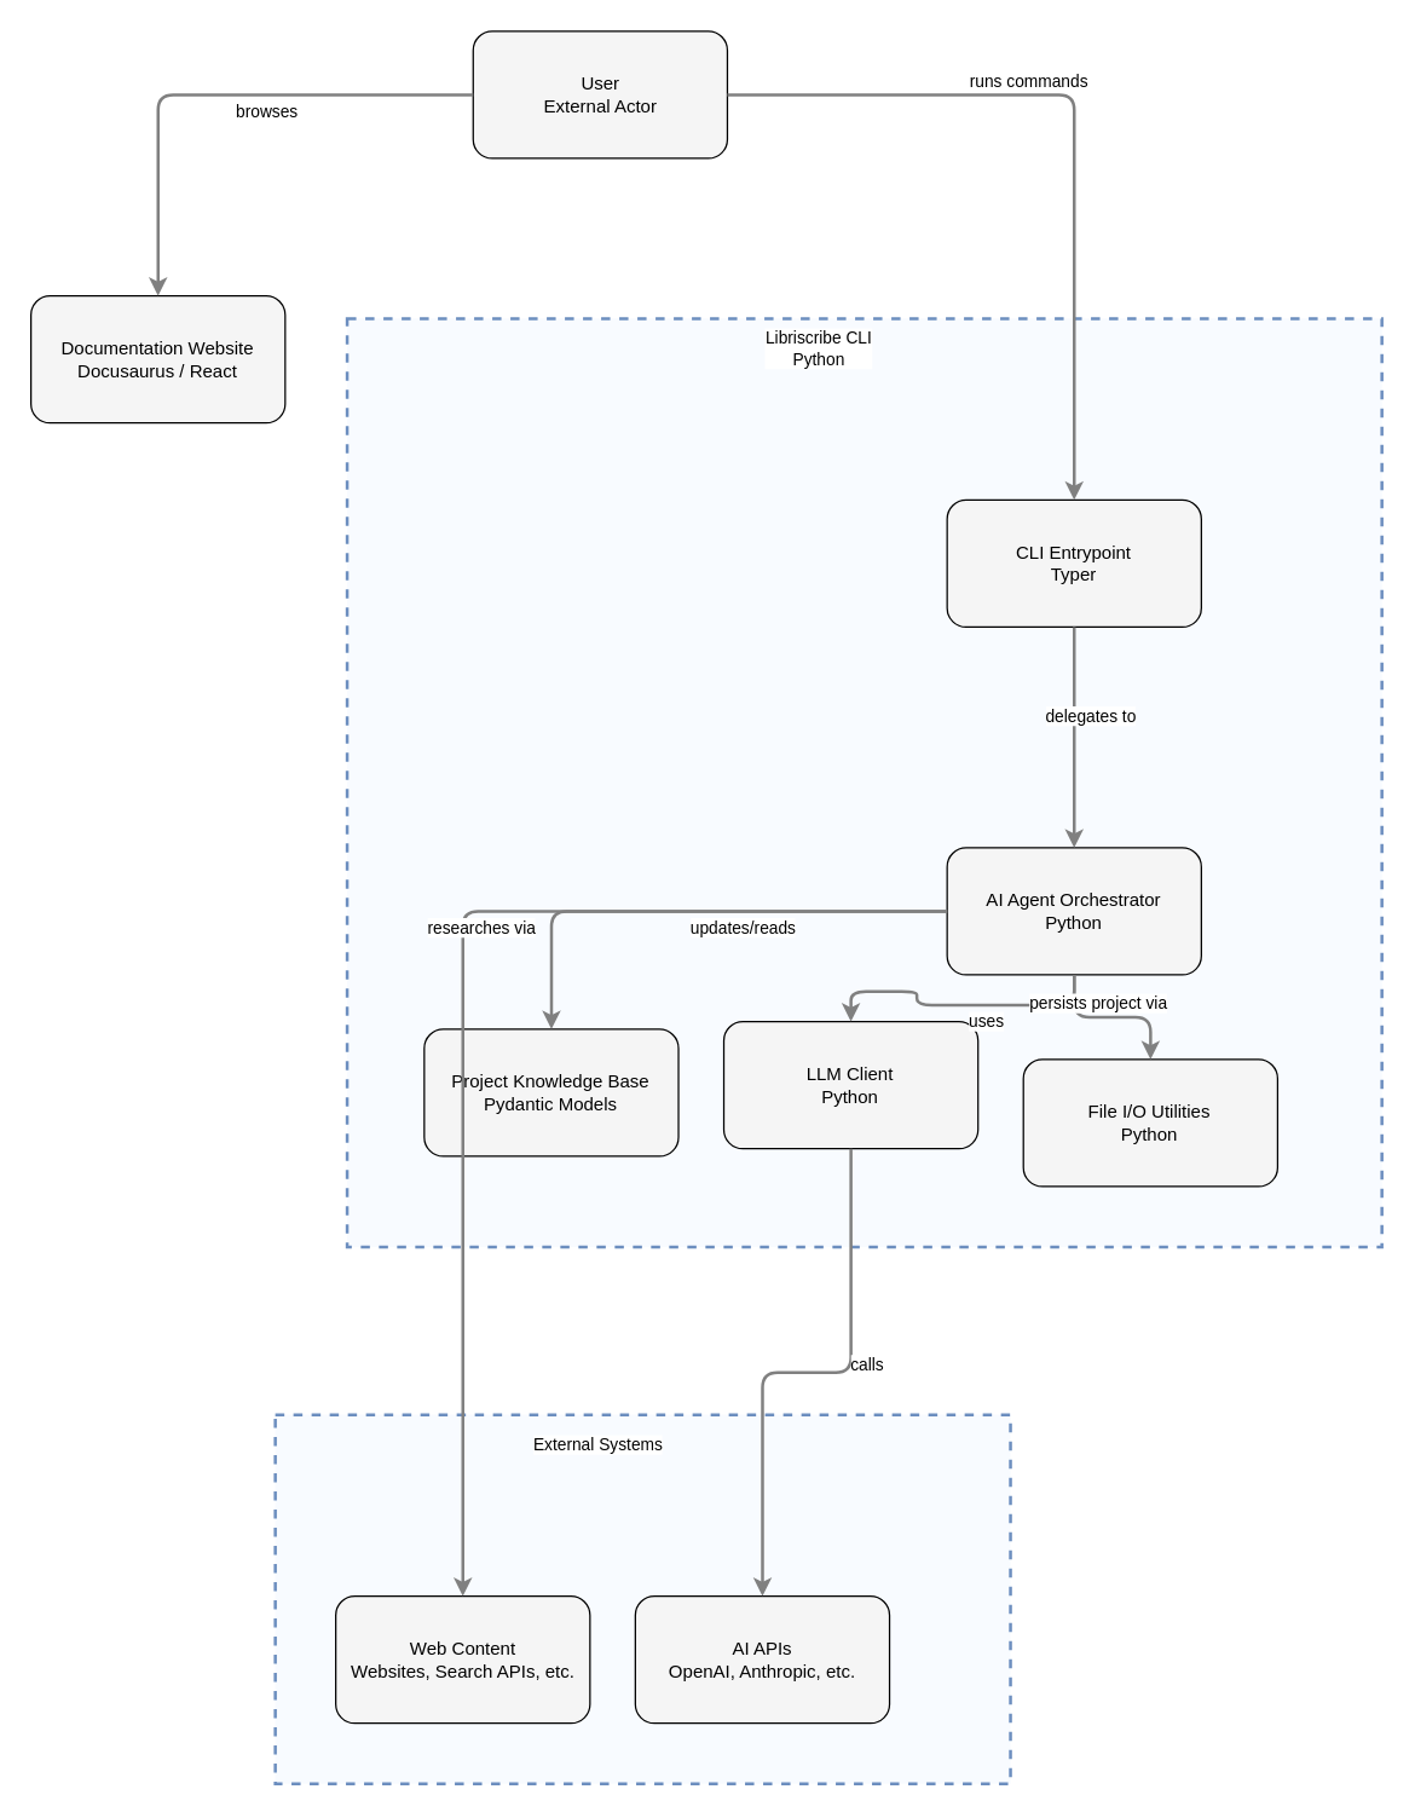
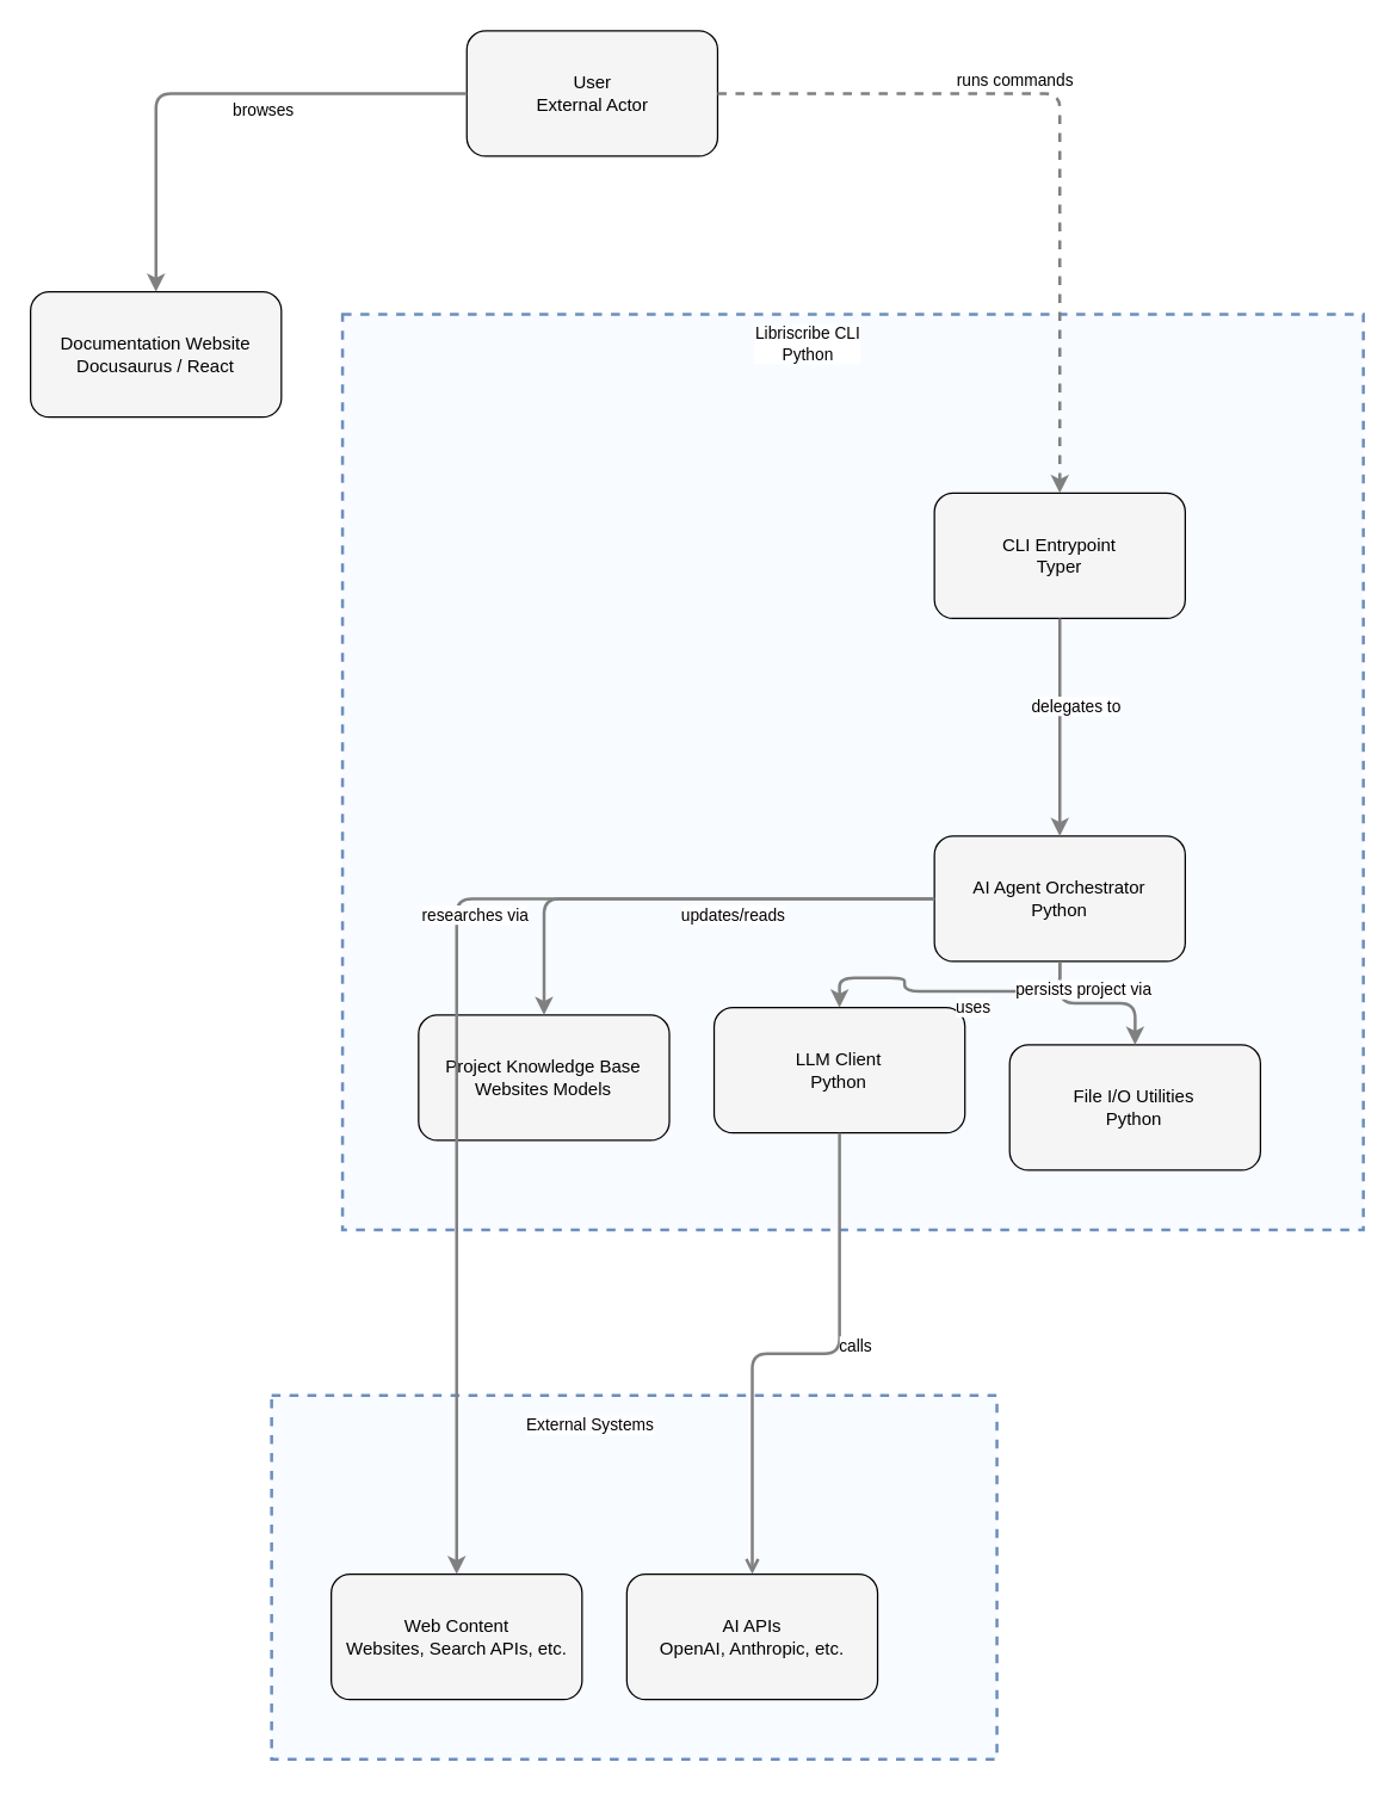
- <mxCell id="15" style="edgeStyle=orthogonalEdgeStyle;rounded=1;orthogonalLoop=1;jettySize=auto;html=1;strokeColor=#808080;strokeWidth=2;jumpStyle=arc;jumpSize=10;spacing=15;labelBackgroundColor=white;labelBorderColor=none" edge="1" parent="1" source="6" target="8"><mxGeometry relative="1" as="geometry" /></mxCell>
+ <mxCell id="15" style="edgeStyle=orthogonalEdgeStyle;rounded=1;orthogonalLoop=1;jettySize=auto;html=1;strokeColor=#808080;strokeWidth=2;jumpStyle=arc;jumpSize=10;spacing=15;labelBackgroundColor=white;labelBorderColor=none;dashed=1;" edge="1" parent="1" source="6" target="8"><mxGeometry relative="1" as="geometry" /></mxCell>
- <mxCell id="10" value="Project Knowledge Base&lt;br&gt;Pydantic Models" style="rounded=1;whiteSpace=wrap;html=1;fillColor=#f5f5f5" vertex="1" parent="4"><mxGeometry x="51" y="470" width="168.158" height="84.079" as="geometry" /></mxCell>
+ <mxCell id="10" value="Project Knowledge Base&lt;br&gt;Websites Models" style="rounded=1;whiteSpace=wrap;html=1;fillColor=#f5f5f5" vertex="1" parent="4"><mxGeometry x="51" y="470" width="168.158" height="84.079" as="geometry" /></mxCell>
- <mxCell id="29" style="edgeStyle=orthogonalEdgeStyle;rounded=1;orthogonalLoop=1;jettySize=auto;html=1;strokeColor=#808080;strokeWidth=2;jumpStyle=arc;jumpSize=10;spacing=15;labelBackgroundColor=white;labelBorderColor=none" edge="1" parent="1" source="11" target="13"><mxGeometry relative="1" as="geometry" /></mxCell>
+ <mxCell id="29" style="edgeStyle=orthogonalEdgeStyle;rounded=1;orthogonalLoop=1;jettySize=auto;html=1;strokeColor=#808080;strokeWidth=2;jumpStyle=arc;jumpSize=10;spacing=15;labelBackgroundColor=white;labelBorderColor=none;endArrow=open;" edge="1" parent="1" source="11" target="13"><mxGeometry relative="1" as="geometry" /></mxCell>
